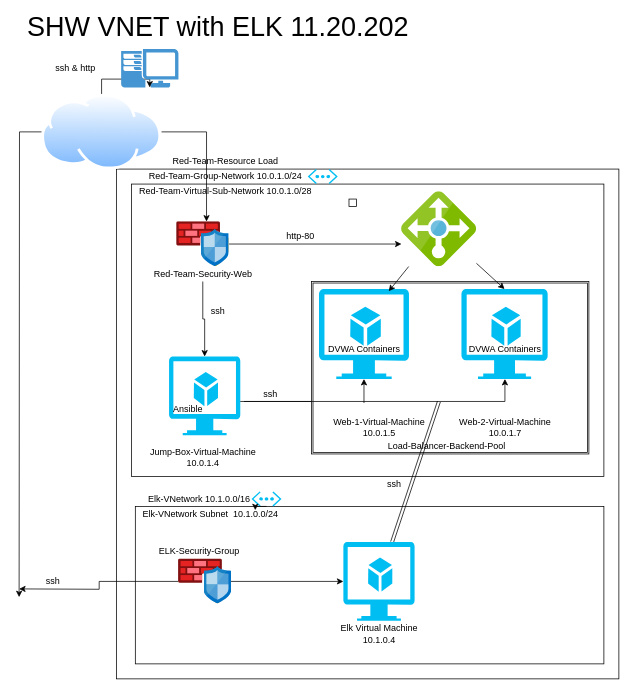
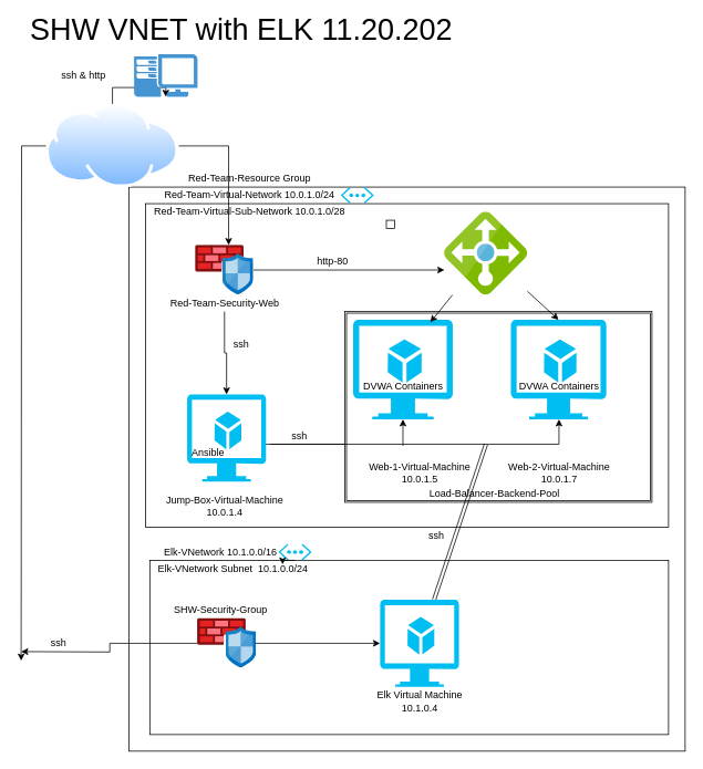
- <mxCell id="10" value="Red-Team-Resource Load" style="text;html=1;resizable=0;autosize=1;align=center;verticalAlign=middle;points=[];fillColor=none;strokeColor=none;rounded=0;" parent="1" vertex="1"><mxGeometry x="220" y="205" width="160" height="20" as="geometry" /></mxCell>
+ <mxCell id="10" value="Red-Team-Resource Group" style="text;html=1;resizable=0;autosize=1;align=center;verticalAlign=middle;points=[];fillColor=none;strokeColor=none;rounded=0;" parent="1" vertex="1"><mxGeometry x="220" y="205" width="160" height="20" as="geometry" /></mxCell>
- <mxCell id="11" value="Red-Team-Group-Network 10.0.1.0/24" style="text;html=1;resizable=0;autosize=1;align=center;verticalAlign=middle;points=[];fillColor=none;strokeColor=none;rounded=0;" parent="1" vertex="1"><mxGeometry x="190" y="225" width="220" height="20" as="geometry" /></mxCell>
+ <mxCell id="11" value="Red-Team-Virtual-Network 10.0.1.0/24" style="text;html=1;resizable=0;autosize=1;align=center;verticalAlign=middle;points=[];fillColor=none;strokeColor=none;rounded=0;" parent="1" vertex="1"><mxGeometry x="190" y="225" width="220" height="20" as="geometry" /></mxCell>
- <mxCell id="55" value="ELK-Security-Group" style="text;html=1;resizable=0;autosize=1;align=center;verticalAlign=middle;points=[];fillColor=none;strokeColor=none;rounded=0;" vertex="1" parent="1"><mxGeometry x="205" y="725" width="120" height="20" as="geometry" /></mxCell>
+ <mxCell id="55" value="SHW-Security-Group" style="text;html=1;resizable=0;autosize=1;align=center;verticalAlign=middle;points=[];fillColor=none;strokeColor=none;rounded=0;" vertex="1" parent="1"><mxGeometry x="205" y="725" width="120" height="20" as="geometry" /></mxCell>
